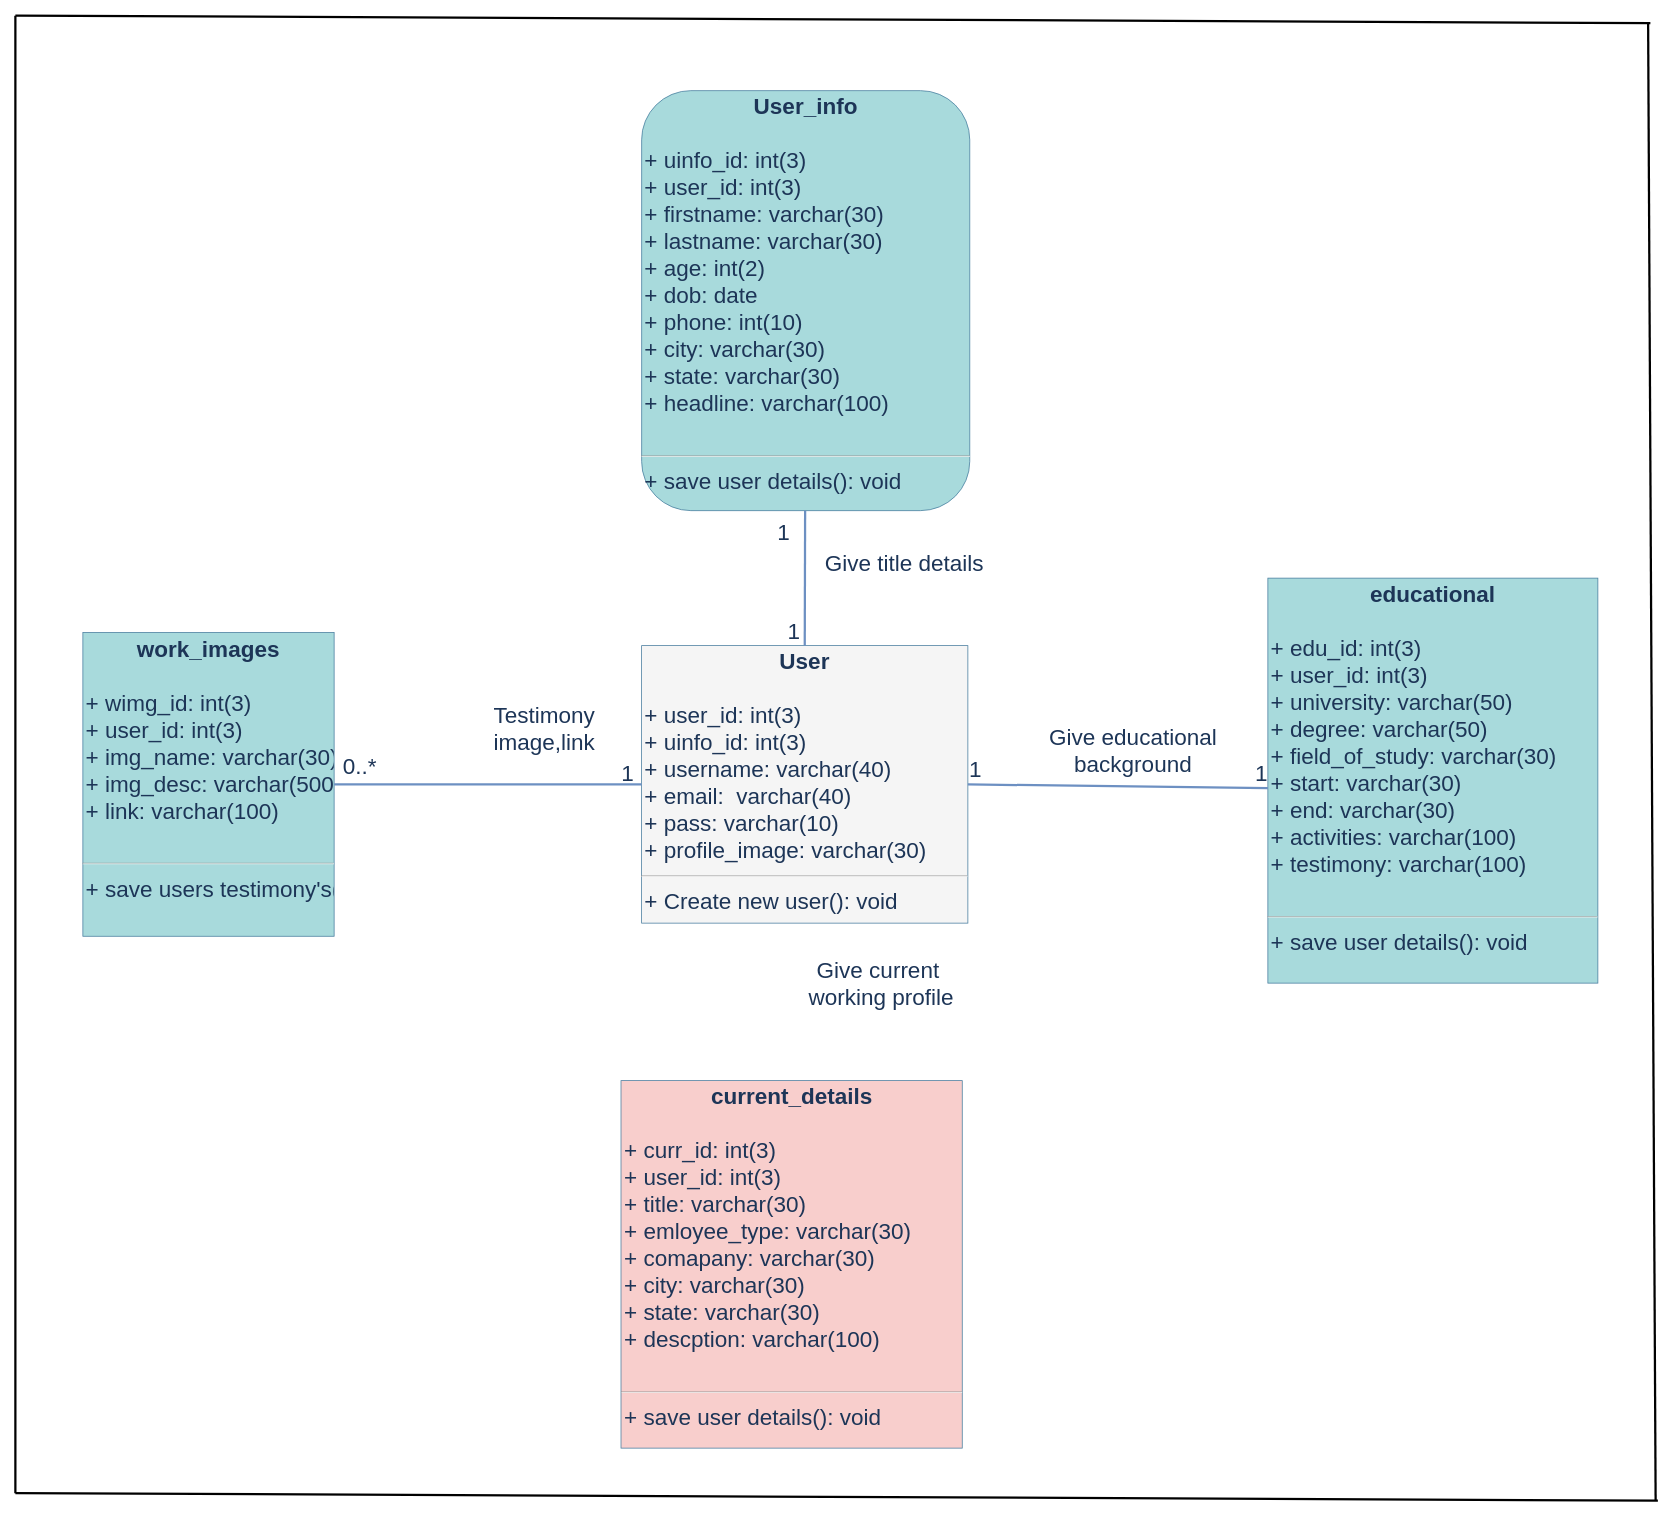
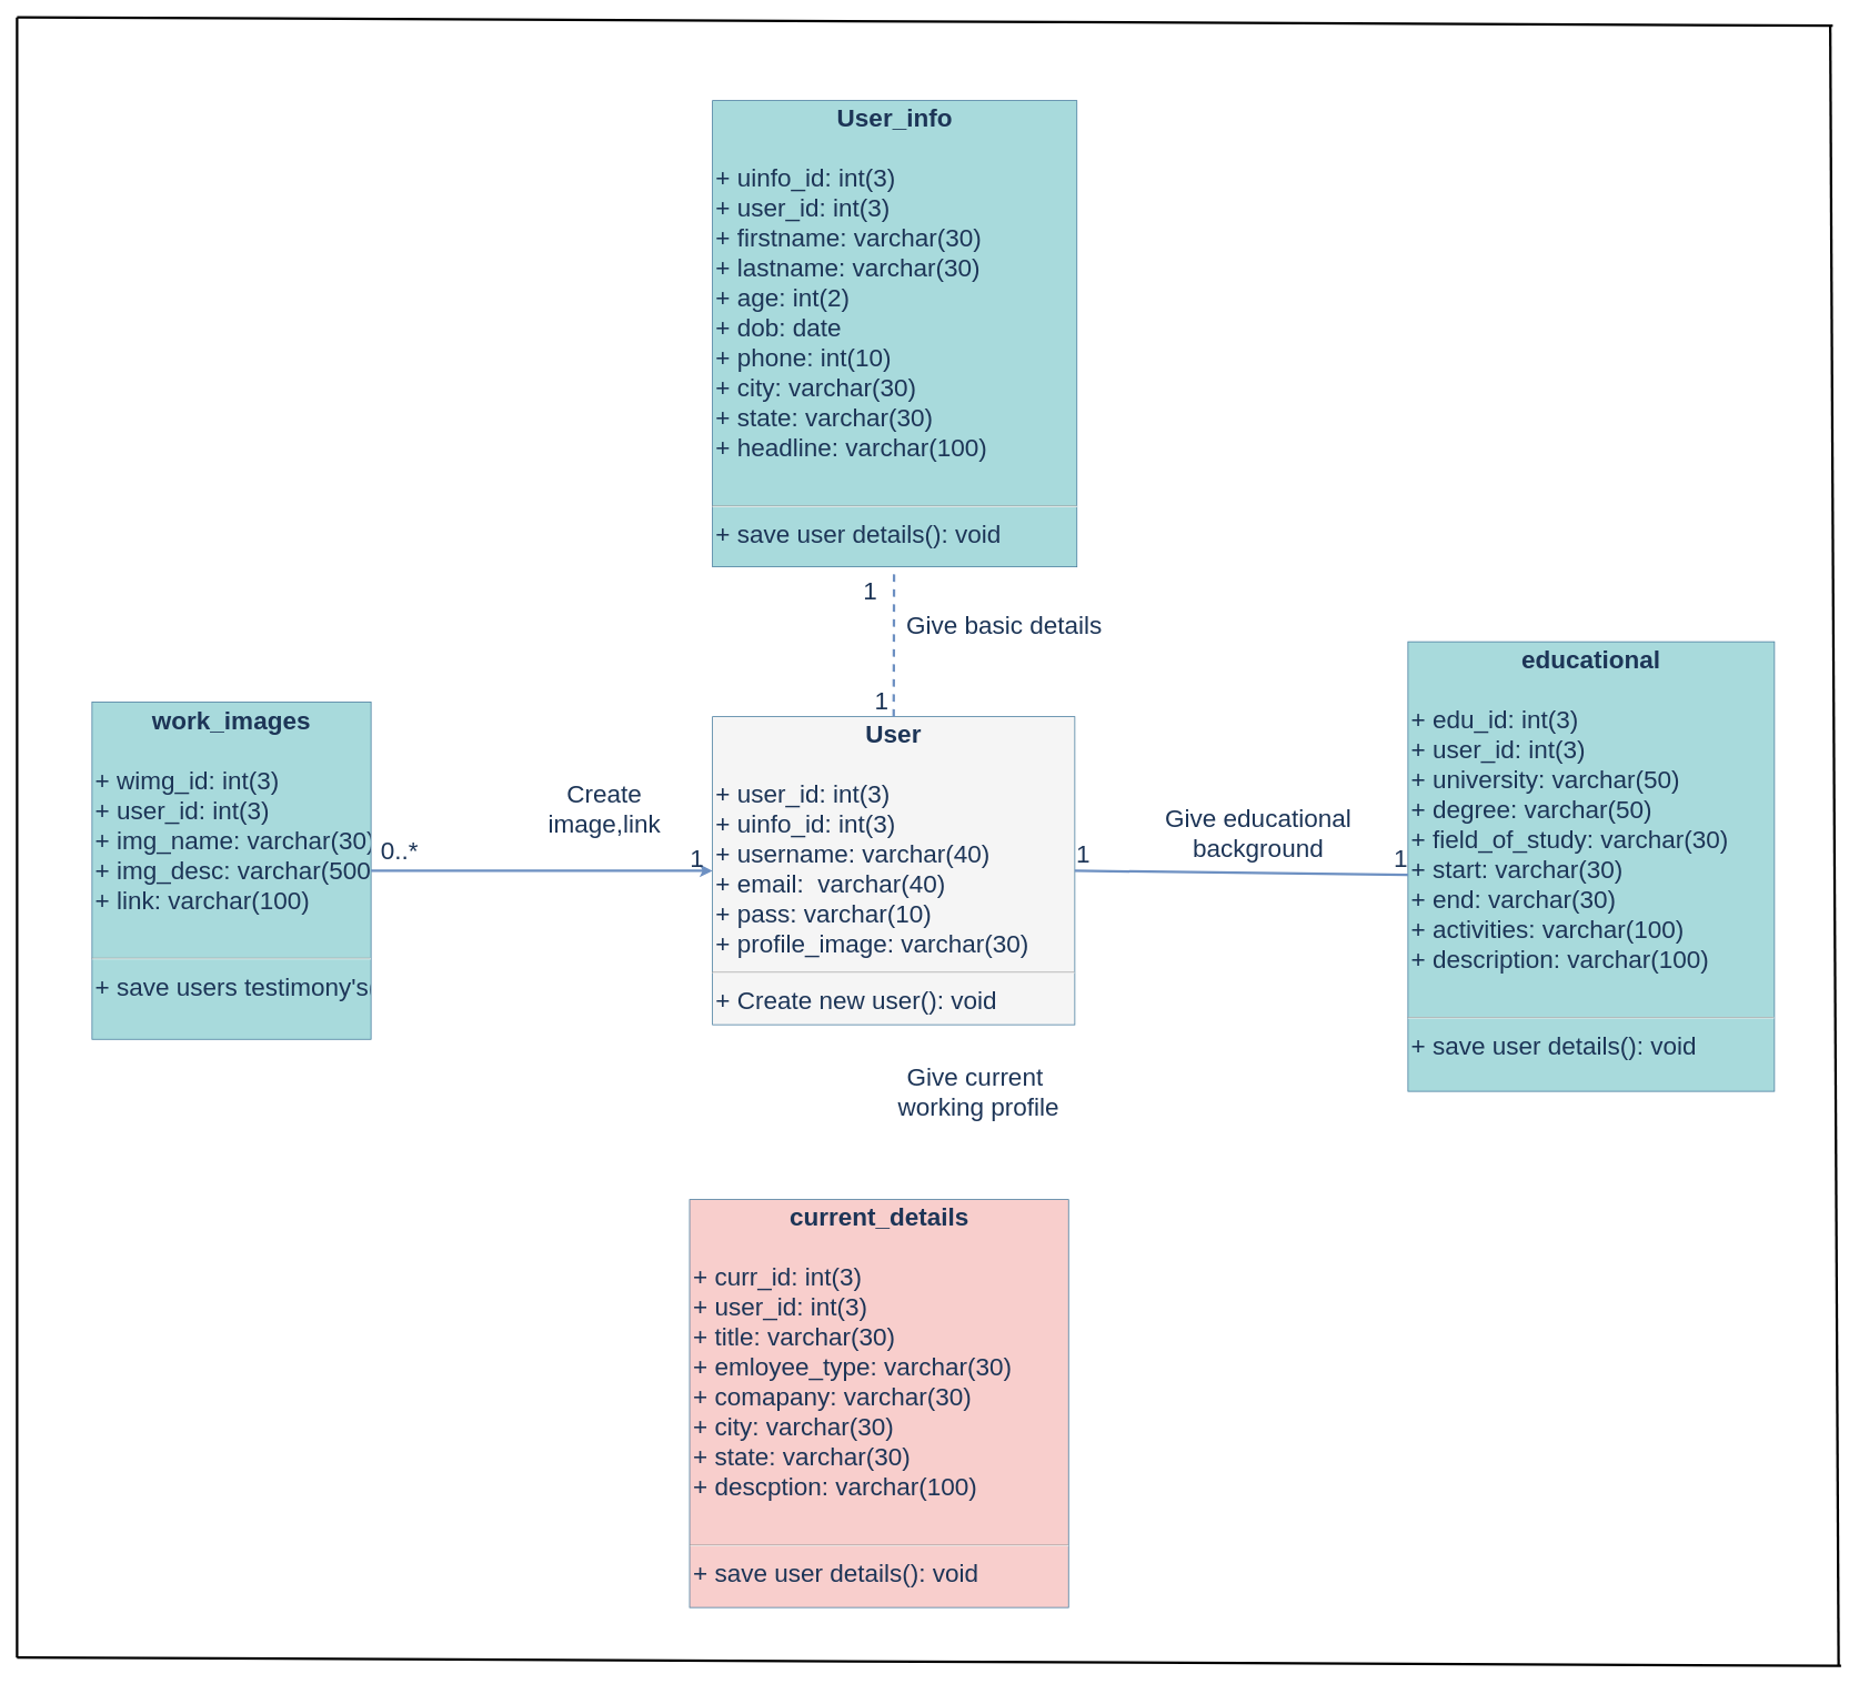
- <mxCell id="3" value="&lt;p style=&quot;margin: 4px 0px 0px; text-align: center; font-size: 30px;&quot;&gt;&lt;b style=&quot;font-size: 30px;&quot;&gt;User_info&lt;/b&gt;&lt;/p&gt;&lt;p style=&quot;margin: 0px 0px 0px 4px; font-size: 30px;&quot;&gt;&lt;br style=&quot;font-size: 30px;&quot;&gt;&lt;/p&gt;&lt;p style=&quot;margin: 0px 0px 0px 4px; font-size: 30px;&quot;&gt;+ uinfo_id: int(3)&lt;br style=&quot;font-size: 30px;&quot;&gt;&lt;/p&gt;&lt;p style=&quot;margin: 0px 0px 0px 4px; font-size: 30px;&quot;&gt;+ user_id: int(3)&lt;/p&gt;&lt;p style=&quot;margin: 0px 0px 0px 4px; font-size: 30px;&quot;&gt;+ firstname: varchar(30)&lt;/p&gt;&lt;p style=&quot;margin: 0px 0px 0px 4px; font-size: 30px;&quot;&gt;+ lastname: varchar(30)&lt;br style=&quot;font-size: 30px;&quot;&gt;&lt;/p&gt;&lt;p style=&quot;margin: 0px 0px 0px 4px; font-size: 30px;&quot;&gt;+ age: int(2)&lt;br style=&quot;font-size: 30px;&quot;&gt;&lt;/p&gt;&lt;p style=&quot;margin: 0px 0px 0px 4px; font-size: 30px;&quot;&gt;+ dob: date&amp;nbsp;&lt;br style=&quot;font-size: 30px;&quot;&gt;&lt;/p&gt;&lt;p style=&quot;margin: 0px 0px 0px 4px; font-size: 30px;&quot;&gt;+ phone: int(10)&lt;br&gt;&lt;/p&gt;&lt;p style=&quot;margin: 0px 0px 0px 4px; font-size: 30px;&quot;&gt;+ city: varchar(30)&lt;br style=&quot;font-size: 30px;&quot;&gt;&lt;/p&gt;&lt;p style=&quot;margin: 0px 0px 0px 4px; font-size: 30px;&quot;&gt;+ state: varchar(30)&lt;br style=&quot;font-size: 30px;&quot;&gt;&lt;/p&gt;&lt;p style=&quot;margin: 0px 0px 0px 4px; font-size: 30px;&quot;&gt;+ headline: varchar(100)&lt;br style=&quot;font-size: 30px;&quot;&gt;&lt;/p&gt;&lt;p style=&quot;margin: 0px 0px 0px 4px; font-size: 30px;&quot;&gt;&lt;br style=&quot;font-size: 30px;&quot;&gt;&lt;/p&gt;&lt;hr style=&quot;font-size: 30px;&quot;&gt;&lt;p style=&quot;margin: 0px 0px 0px 4px; font-size: 30px;&quot;&gt;+ save user details(): void&lt;/p&gt;" style="verticalAlign=top;align=left;overflow=fill;fontSize=30;fontFamily=Helvetica;html=1;sketch=0;fontColor=#1D3557;strokeColor=#457B9D;fillColor=#A8DADC;rounded=1;" parent="1" vertex="1"><mxGeometry x="855" y="120" width="437.5" height="560" as="geometry" /></mxCell>
+ <mxCell id="3" value="&lt;p style=&quot;margin: 4px 0px 0px; text-align: center; font-size: 30px;&quot;&gt;&lt;b style=&quot;font-size: 30px;&quot;&gt;User_info&lt;/b&gt;&lt;/p&gt;&lt;p style=&quot;margin: 0px 0px 0px 4px; font-size: 30px;&quot;&gt;&lt;br style=&quot;font-size: 30px;&quot;&gt;&lt;/p&gt;&lt;p style=&quot;margin: 0px 0px 0px 4px; font-size: 30px;&quot;&gt;+ uinfo_id: int(3)&lt;br style=&quot;font-size: 30px;&quot;&gt;&lt;/p&gt;&lt;p style=&quot;margin: 0px 0px 0px 4px; font-size: 30px;&quot;&gt;+ user_id: int(3)&lt;/p&gt;&lt;p style=&quot;margin: 0px 0px 0px 4px; font-size: 30px;&quot;&gt;+ firstname: varchar(30)&lt;/p&gt;&lt;p style=&quot;margin: 0px 0px 0px 4px; font-size: 30px;&quot;&gt;+ lastname: varchar(30)&lt;br style=&quot;font-size: 30px;&quot;&gt;&lt;/p&gt;&lt;p style=&quot;margin: 0px 0px 0px 4px; font-size: 30px;&quot;&gt;+ age: int(2)&lt;br style=&quot;font-size: 30px;&quot;&gt;&lt;/p&gt;&lt;p style=&quot;margin: 0px 0px 0px 4px; font-size: 30px;&quot;&gt;+ dob: date&amp;nbsp;&lt;br style=&quot;font-size: 30px;&quot;&gt;&lt;/p&gt;&lt;p style=&quot;margin: 0px 0px 0px 4px; font-size: 30px;&quot;&gt;+ phone: int(10)&lt;br&gt;&lt;/p&gt;&lt;p style=&quot;margin: 0px 0px 0px 4px; font-size: 30px;&quot;&gt;+ city: varchar(30)&lt;br style=&quot;font-size: 30px;&quot;&gt;&lt;/p&gt;&lt;p style=&quot;margin: 0px 0px 0px 4px; font-size: 30px;&quot;&gt;+ state: varchar(30)&lt;br style=&quot;font-size: 30px;&quot;&gt;&lt;/p&gt;&lt;p style=&quot;margin: 0px 0px 0px 4px; font-size: 30px;&quot;&gt;+ headline: varchar(100)&lt;br style=&quot;font-size: 30px;&quot;&gt;&lt;/p&gt;&lt;p style=&quot;margin: 0px 0px 0px 4px; font-size: 30px;&quot;&gt;&lt;br style=&quot;font-size: 30px;&quot;&gt;&lt;/p&gt;&lt;hr style=&quot;font-size: 30px;&quot;&gt;&lt;p style=&quot;margin: 0px 0px 0px 4px; font-size: 30px;&quot;&gt;+ save user details(): void&lt;/p&gt;" style="verticalAlign=top;align=left;overflow=fill;fontSize=30;fontFamily=Helvetica;html=1;rounded=0;sketch=0;fontColor=#1D3557;strokeColor=#457B9D;fillColor=#A8DADC;" parent="1" vertex="1"><mxGeometry x="855" y="120" width="437.5" height="560" as="geometry" /></mxCell>
- <mxCell id="17" value="Give title details" style="text;html=1;align=center;verticalAlign=middle;resizable=0;points=[];autosize=1;strokeColor=none;fillColor=none;fontSize=30;fontColor=#1D3557;" parent="1" vertex="1"><mxGeometry x="1080" y="730" width="250" height="40" as="geometry" /></mxCell>
+ <mxCell id="17" value="Give basic details" style="text;html=1;align=center;verticalAlign=middle;resizable=0;points=[];autosize=1;strokeColor=none;fillColor=none;fontSize=30;fontColor=#1D3557;" parent="1" vertex="1"><mxGeometry x="1080" y="730" width="250" height="40" as="geometry" /></mxCell>
- <mxCell id="14" value="" style="endArrow=none;html=1;rounded=0;sketch=0;fontSize=30;fontColor=#1D3557;strokeColor=#6D90C2;strokeWidth=3;fillColor=#A8DADC;curved=0;exitX=0.5;exitY=0;exitDx=0;exitDy=0;" parent="1" source="2" target="3" edge="1"><mxGeometry relative="1" as="geometry"><mxPoint x="1150" y="730" as="sourcePoint" /><mxPoint x="1310" y="730" as="targetPoint" /></mxGeometry></mxCell>
+ <mxCell id="14" value="" style="endArrow=none;html=1;rounded=0;sketch=0;fontSize=30;fontColor=#1D3557;strokeColor=#6D90C2;strokeWidth=3;fillColor=#A8DADC;curved=0;exitX=0.5;exitY=0;exitDx=0;exitDy=0;dashed=1;" parent="1" source="2" target="3" edge="1"><mxGeometry relative="1" as="geometry"><mxPoint x="1150" y="730" as="sourcePoint" /><mxPoint x="1310" y="730" as="targetPoint" /></mxGeometry></mxCell>
- <mxCell id="5" value="&lt;p style=&quot;margin: 4px 0px 0px; text-align: center; font-size: 30px;&quot;&gt;&lt;b style=&quot;font-size: 30px;&quot;&gt;educational&lt;/b&gt;&lt;/p&gt;&lt;p style=&quot;margin: 0px 0px 0px 4px; font-size: 30px;&quot;&gt;&lt;br style=&quot;font-size: 30px;&quot;&gt;&lt;/p&gt;&lt;p style=&quot;margin: 0px 0px 0px 4px; font-size: 30px;&quot;&gt;+ edu_id: int(3)&lt;br style=&quot;font-size: 30px;&quot;&gt;&lt;/p&gt;&lt;p style=&quot;margin: 0px 0px 0px 4px; font-size: 30px;&quot;&gt;+ user_id: int(3)&lt;/p&gt;&lt;p style=&quot;margin: 0px 0px 0px 4px; font-size: 30px;&quot;&gt;+ university: varchar(50)&lt;/p&gt;&lt;p style=&quot;margin: 0px 0px 0px 4px; font-size: 30px;&quot;&gt;+ degree: varchar(50)&lt;br&gt;&lt;/p&gt;&lt;p style=&quot;margin: 0px 0px 0px 4px; font-size: 30px;&quot;&gt;+ field_of_study: varchar(30)&lt;br style=&quot;font-size: 30px;&quot;&gt;&lt;/p&gt;&lt;p style=&quot;margin: 0px 0px 0px 4px; font-size: 30px;&quot;&gt;+ start: varchar(30)&lt;br style=&quot;font-size: 30px;&quot;&gt;&lt;/p&gt;&lt;p style=&quot;margin: 0px 0px 0px 4px; font-size: 30px;&quot;&gt;+ end: varchar(30)&lt;/p&gt;&lt;p style=&quot;margin: 0px 0px 0px 4px; font-size: 30px;&quot;&gt;+ activities: varchar(100)&lt;br style=&quot;font-size: 30px;&quot;&gt;&lt;/p&gt;&lt;p style=&quot;margin: 0px 0px 0px 4px; font-size: 30px;&quot;&gt;+ testimony: varchar(100)&lt;br style=&quot;font-size: 30px;&quot;&gt;&lt;/p&gt;&lt;p style=&quot;margin: 0px 0px 0px 4px; font-size: 30px;&quot;&gt;&lt;br style=&quot;font-size: 30px;&quot;&gt;&lt;/p&gt;&lt;hr style=&quot;font-size: 30px;&quot;&gt;&lt;p style=&quot;margin: 0px 0px 0px 4px; font-size: 30px;&quot;&gt;+ save user details(): void&lt;/p&gt;" style="verticalAlign=top;align=left;overflow=fill;fontSize=30;fontFamily=Helvetica;html=1;rounded=0;sketch=0;fontColor=#1D3557;strokeColor=#457B9D;fillColor=#A8DADC;" parent="1" vertex="1"><mxGeometry x="1690" y="770" width="440" height="540" as="geometry" /></mxCell>
+ <mxCell id="5" value="&lt;p style=&quot;margin: 4px 0px 0px; text-align: center; font-size: 30px;&quot;&gt;&lt;b style=&quot;font-size: 30px;&quot;&gt;educational&lt;/b&gt;&lt;/p&gt;&lt;p style=&quot;margin: 0px 0px 0px 4px; font-size: 30px;&quot;&gt;&lt;br style=&quot;font-size: 30px;&quot;&gt;&lt;/p&gt;&lt;p style=&quot;margin: 0px 0px 0px 4px; font-size: 30px;&quot;&gt;+ edu_id: int(3)&lt;br style=&quot;font-size: 30px;&quot;&gt;&lt;/p&gt;&lt;p style=&quot;margin: 0px 0px 0px 4px; font-size: 30px;&quot;&gt;+ user_id: int(3)&lt;/p&gt;&lt;p style=&quot;margin: 0px 0px 0px 4px; font-size: 30px;&quot;&gt;+ university: varchar(50)&lt;/p&gt;&lt;p style=&quot;margin: 0px 0px 0px 4px; font-size: 30px;&quot;&gt;+ degree: varchar(50)&lt;br&gt;&lt;/p&gt;&lt;p style=&quot;margin: 0px 0px 0px 4px; font-size: 30px;&quot;&gt;+ field_of_study: varchar(30)&lt;br style=&quot;font-size: 30px;&quot;&gt;&lt;/p&gt;&lt;p style=&quot;margin: 0px 0px 0px 4px; font-size: 30px;&quot;&gt;+ start: varchar(30)&lt;br style=&quot;font-size: 30px;&quot;&gt;&lt;/p&gt;&lt;p style=&quot;margin: 0px 0px 0px 4px; font-size: 30px;&quot;&gt;+ end: varchar(30)&lt;/p&gt;&lt;p style=&quot;margin: 0px 0px 0px 4px; font-size: 30px;&quot;&gt;+ activities: varchar(100)&lt;br style=&quot;font-size: 30px;&quot;&gt;&lt;/p&gt;&lt;p style=&quot;margin: 0px 0px 0px 4px; font-size: 30px;&quot;&gt;+ description: varchar(100)&lt;br style=&quot;font-size: 30px;&quot;&gt;&lt;/p&gt;&lt;p style=&quot;margin: 0px 0px 0px 4px; font-size: 30px;&quot;&gt;&lt;br style=&quot;font-size: 30px;&quot;&gt;&lt;/p&gt;&lt;hr style=&quot;font-size: 30px;&quot;&gt;&lt;p style=&quot;margin: 0px 0px 0px 4px; font-size: 30px;&quot;&gt;+ save user details(): void&lt;/p&gt;" style="verticalAlign=top;align=left;overflow=fill;fontSize=30;fontFamily=Helvetica;html=1;rounded=0;sketch=0;fontColor=#1D3557;strokeColor=#457B9D;fillColor=#A8DADC;" parent="1" vertex="1"><mxGeometry x="1690" y="770" width="440" height="540" as="geometry" /></mxCell>
- <mxCell id="13" value="Testimony &lt;br&gt;image,link" style="text;html=1;align=center;verticalAlign=middle;resizable=0;points=[];autosize=1;strokeColor=none;fillColor=none;fontSize=30;fontColor=#1D3557;" parent="1" vertex="1"><mxGeometry x="650" y="930" width="150" height="80" as="geometry" /></mxCell>
+ <mxCell id="13" value="Create &lt;br&gt;image,link" style="text;html=1;align=center;verticalAlign=middle;resizable=0;points=[];autosize=1;strokeColor=none;fillColor=none;fontSize=30;fontColor=#1D3557;" parent="1" vertex="1"><mxGeometry x="650" y="930" width="150" height="80" as="geometry" /></mxCell>
- <mxCell id="10" value="" style="endArrow=none;html=1;rounded=0;sketch=0;fontSize=30;fontColor=#1D3557;strokeColor=#6D90C2;strokeWidth=3;fillColor=#A8DADC;curved=0;entryX=0;entryY=0.5;entryDx=0;entryDy=0;exitX=1;exitY=0.5;exitDx=0;exitDy=0;" parent="1" source="6" target="2" edge="1"><mxGeometry relative="1" as="geometry"><mxPoint x="430" y="450" as="sourcePoint" /><mxPoint x="590" y="450" as="targetPoint" /></mxGeometry></mxCell>
+ <mxCell id="10" value="" style="endArrow=classic;html=1;rounded=0;sketch=0;fontSize=30;fontColor=#1D3557;strokeColor=#6D90C2;strokeWidth=3;fillColor=#A8DADC;curved=0;entryX=0;entryY=0.5;entryDx=0;entryDy=0;exitX=1;exitY=0.5;exitDx=0;exitDy=0;" parent="1" source="6" target="2" edge="1"><mxGeometry relative="1" as="geometry"><mxPoint x="430" y="450" as="sourcePoint" /><mxPoint x="590" y="450" as="targetPoint" /></mxGeometry></mxCell>
